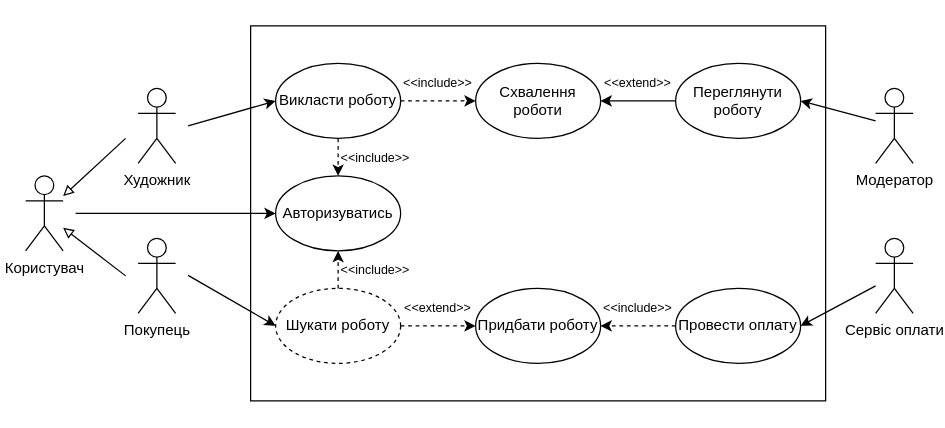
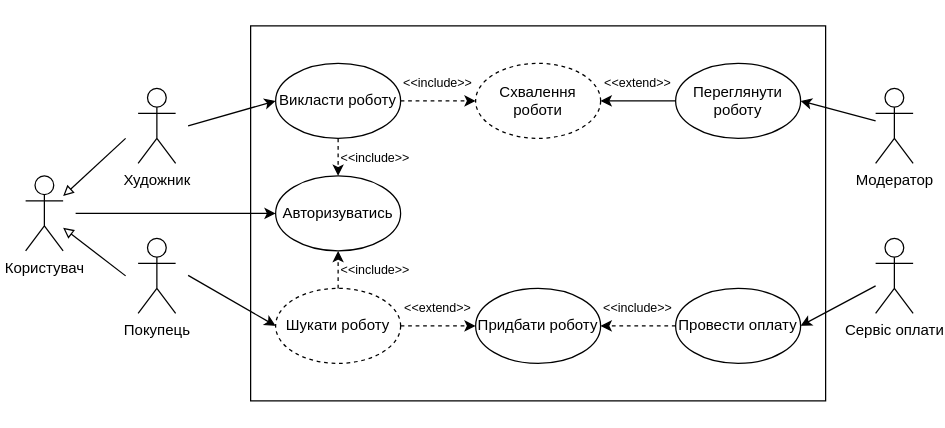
- <mxCell id="11" value="Схвалення роботи" style="ellipse;whiteSpace=wrap;html=1;" parent="1" vertex="1"><mxGeometry x="380" y="50" width="100" height="60" as="geometry" /></mxCell>
+ <mxCell id="11" value="Схвалення роботи" style="ellipse;whiteSpace=wrap;html=1;dashed=1;" parent="1" vertex="1"><mxGeometry x="380" y="50" width="100" height="60" as="geometry" /></mxCell>
